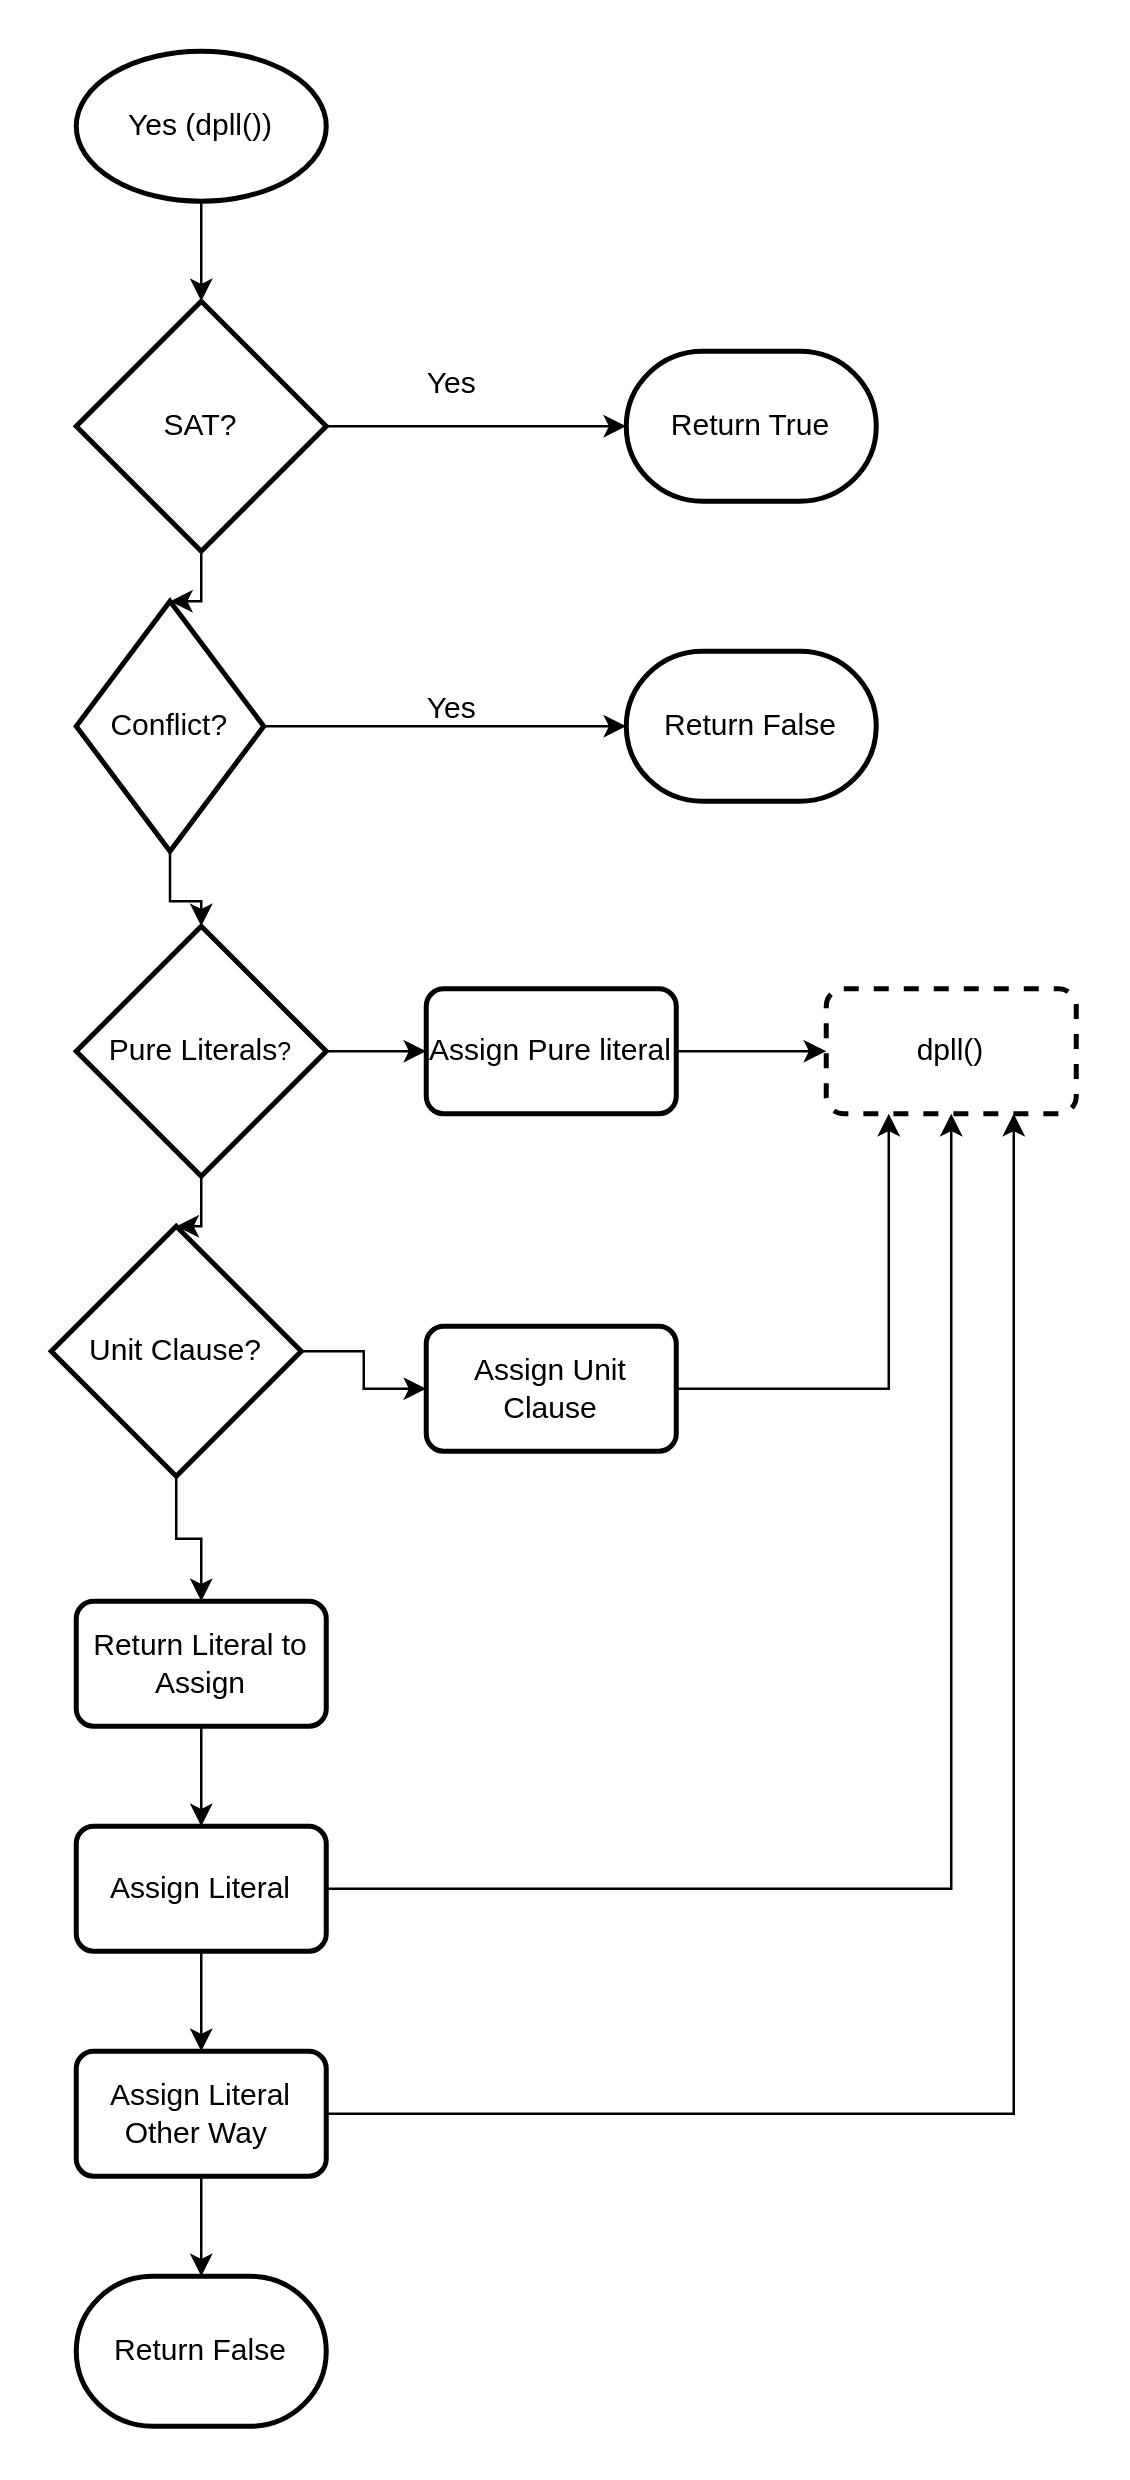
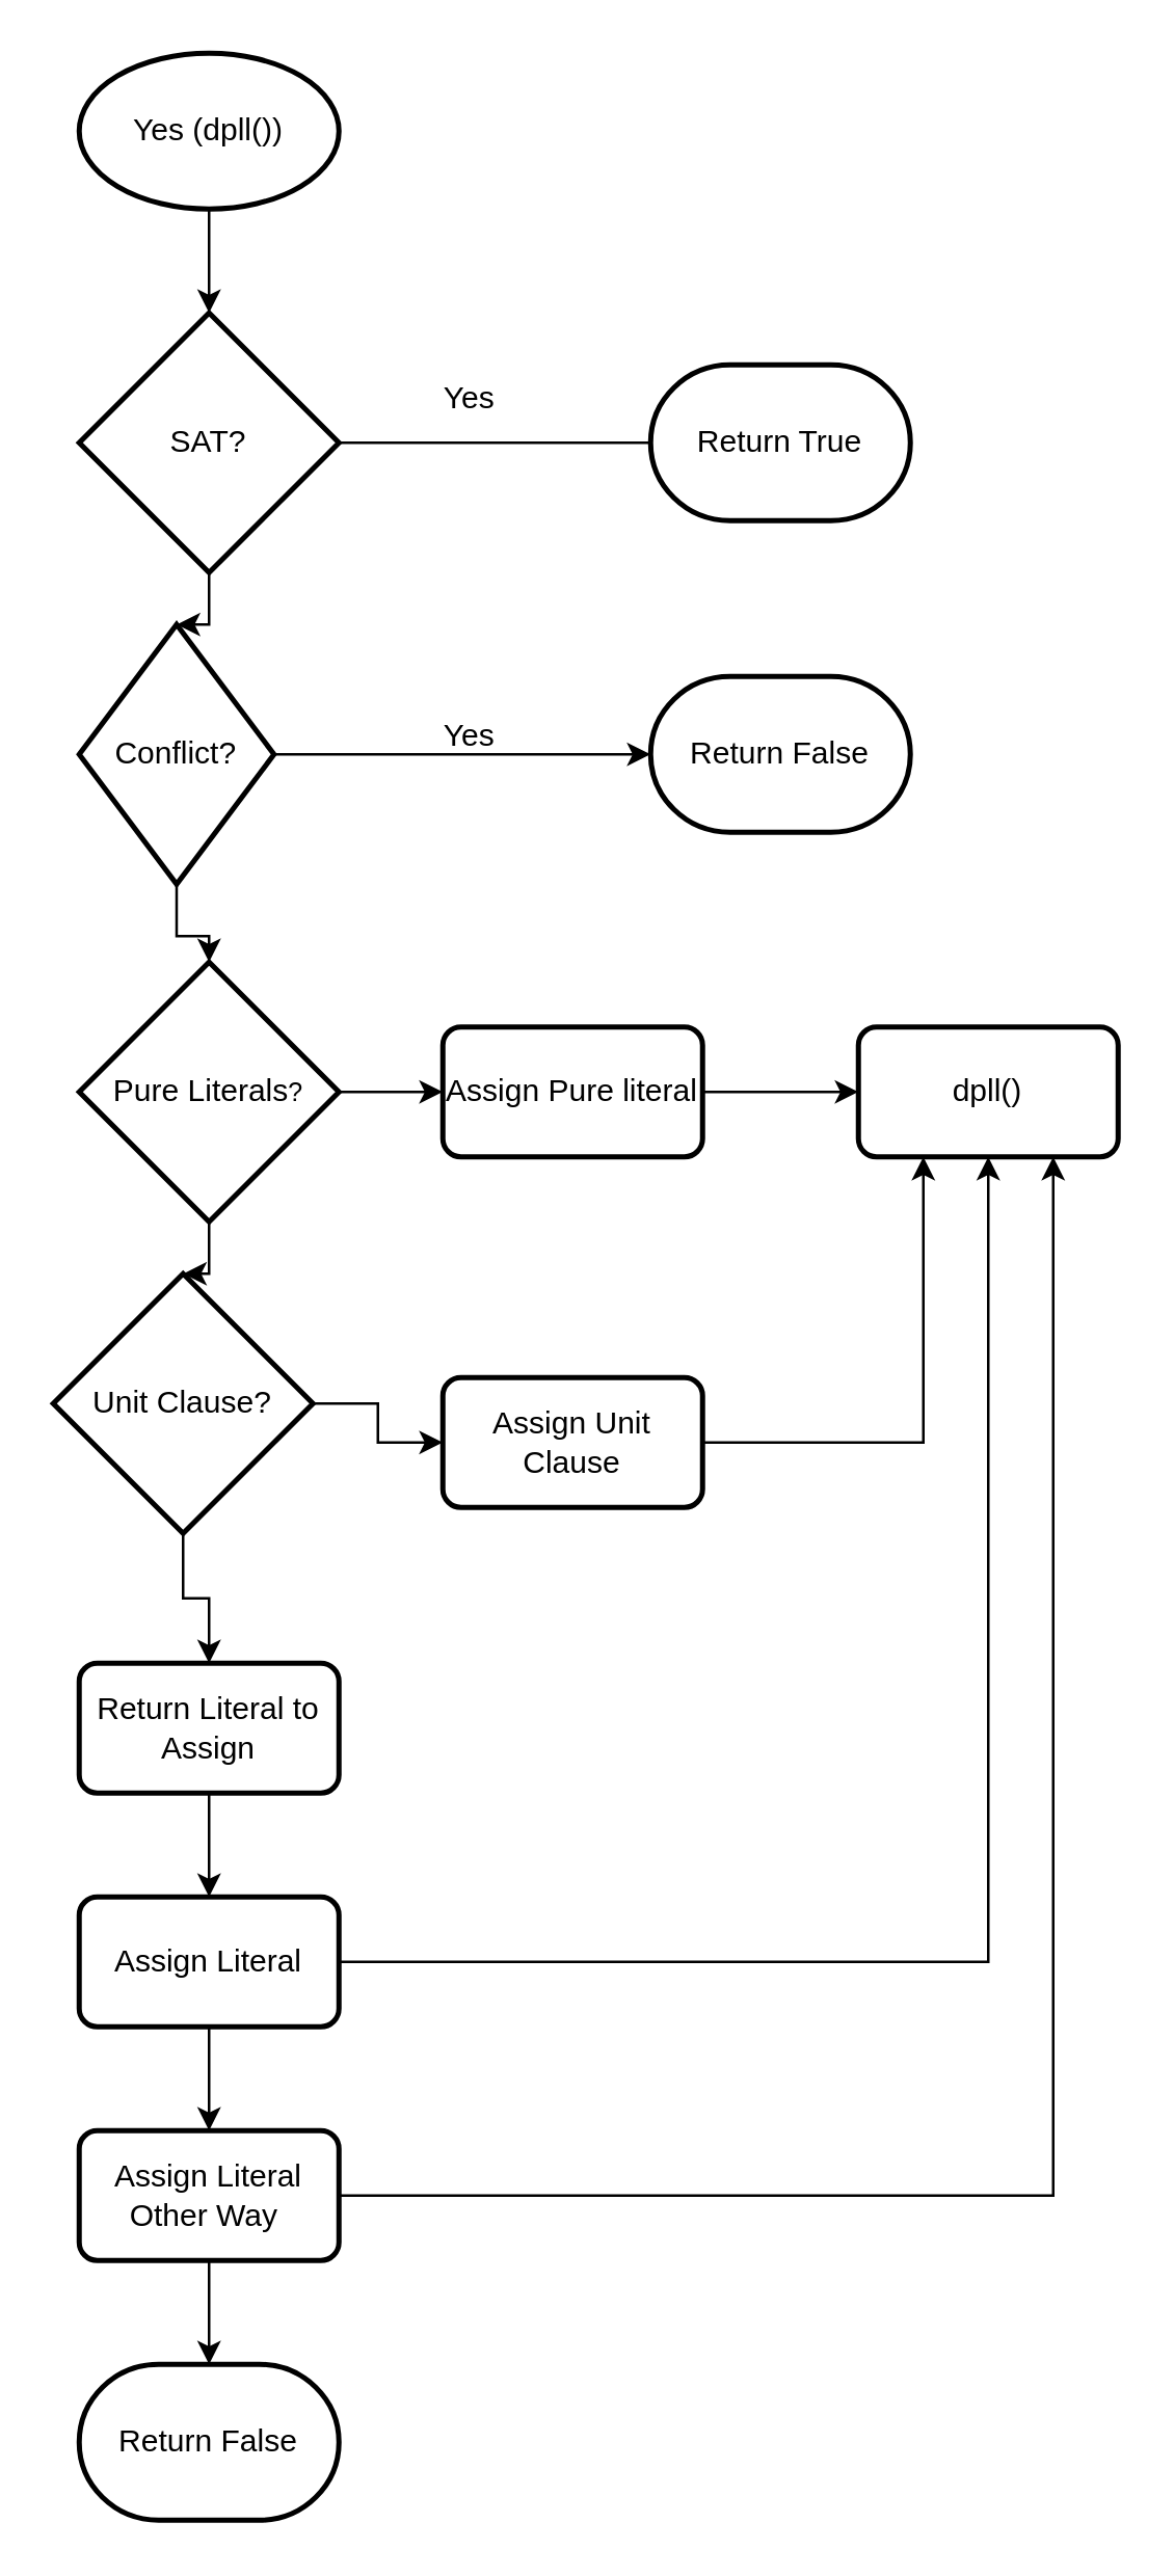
- <mxCell id="4" value="" style="edgeStyle=orthogonalEdgeStyle;rounded=0;orthogonalLoop=1;jettySize=auto;html=1;" edge="1" parent="1" source="6" target="7"><mxGeometry relative="1" as="geometry" /></mxCell>
+ <mxCell id="4" value="" style="edgeStyle=orthogonalEdgeStyle;rounded=0;orthogonalLoop=1;jettySize=auto;html=1;endArrow=none;" edge="1" parent="1" source="6" target="7"><mxGeometry relative="1" as="geometry" /></mxCell>
- <mxCell id="19" value="dpll()" style="rounded=1;whiteSpace=wrap;html=1;absoluteArcSize=1;arcSize=14;strokeWidth=2;dashed=1;" vertex="1" parent="1"><mxGeometry x="330" y="395" width="100" height="50" as="geometry" /></mxCell>
+ <mxCell id="19" value="dpll()" style="rounded=1;whiteSpace=wrap;html=1;absoluteArcSize=1;arcSize=14;strokeWidth=2;" vertex="1" parent="1"><mxGeometry x="330" y="395" width="100" height="50" as="geometry" /></mxCell>
